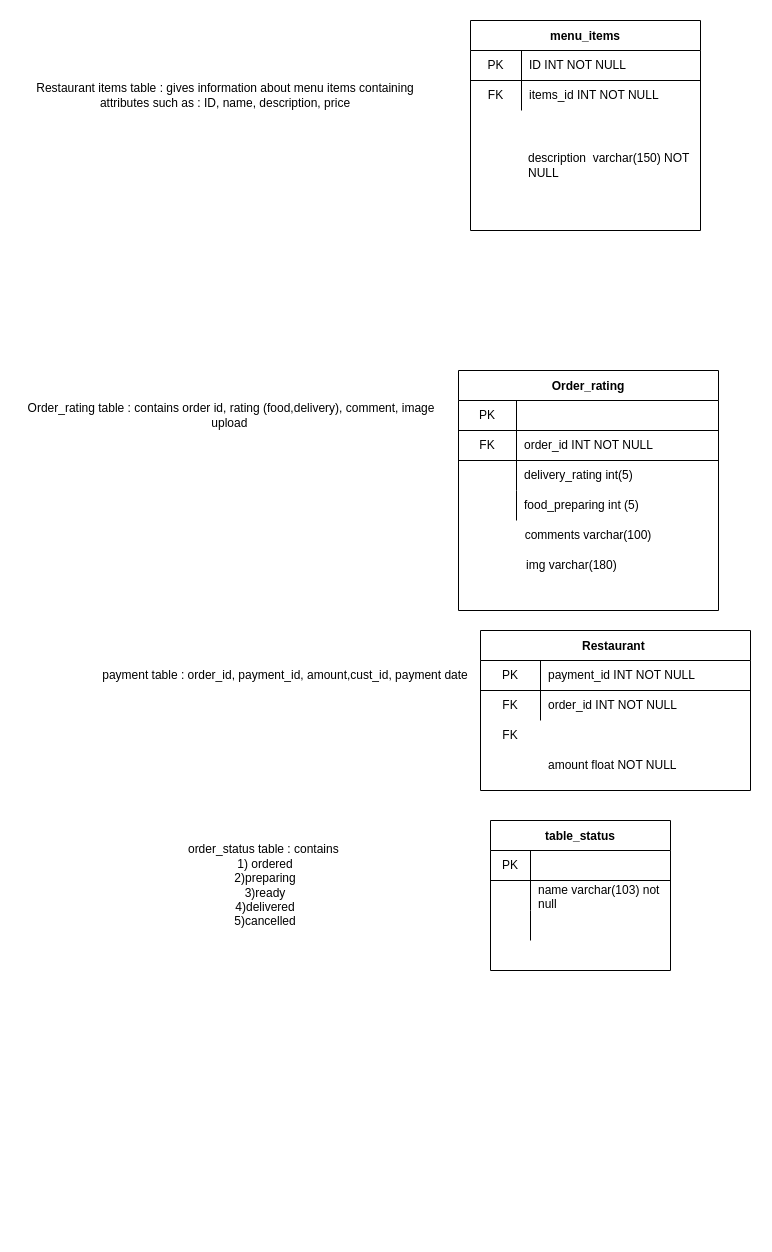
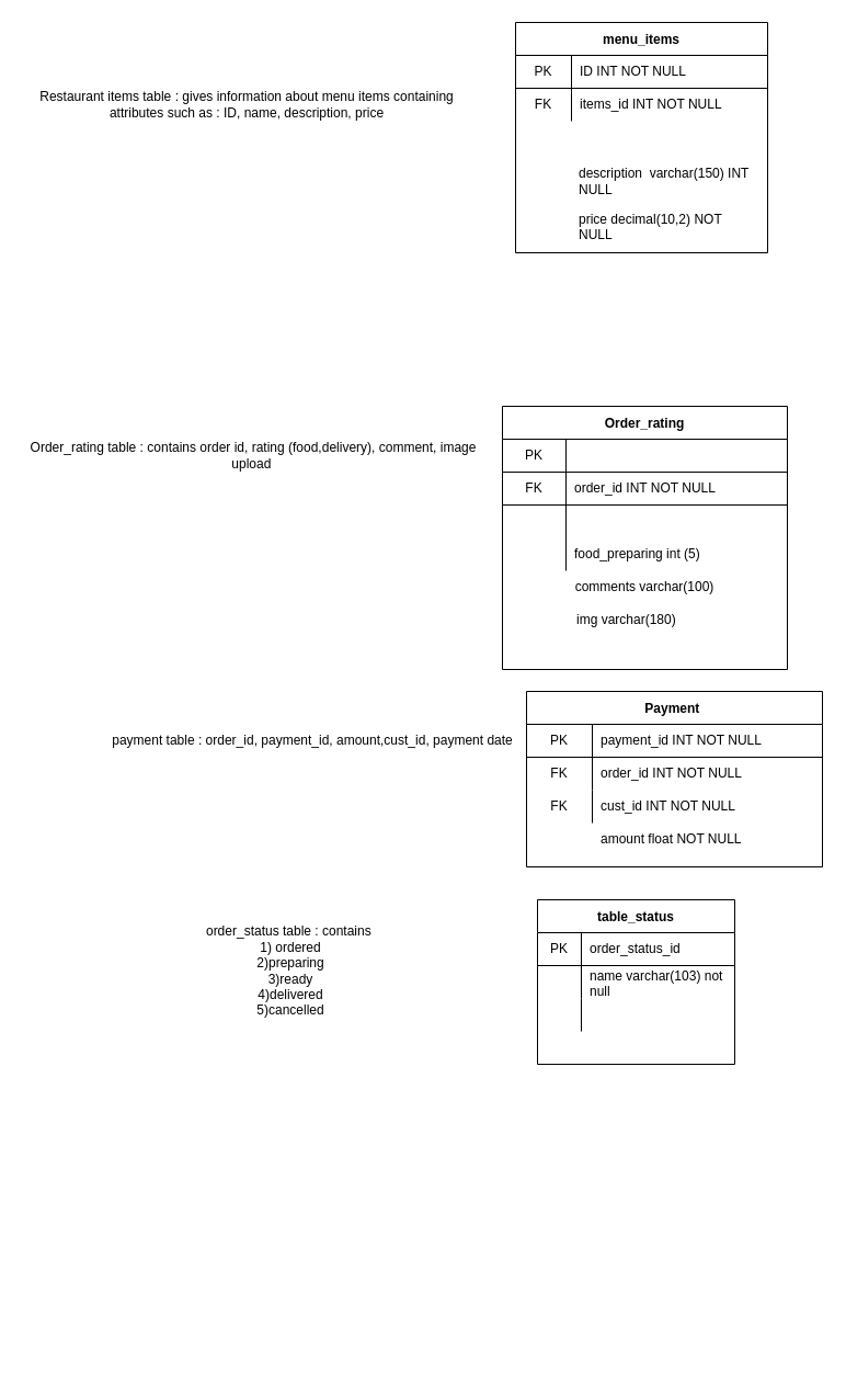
- <mxCell id="11" value="description&amp;nbsp; varchar(150) NOT NULL" style="shape=partialRectangle;html=1;whiteSpace=wrap;connectable=0;fillColor=none;top=0;left=0;bottom=0;right=0;align=left;spacingLeft=6;overflow=hidden;pointerEvents=1;" vertex="1" parent="1"><mxGeometry x="520" y="140" width="190" height="50" as="geometry"><mxRectangle width="140" height="30" as="alternateBounds" /></mxGeometry></mxCell>
+ <mxCell id="11" value="description&amp;nbsp; varchar(150) INT NULL" style="shape=partialRectangle;html=1;whiteSpace=wrap;connectable=0;fillColor=none;top=0;left=0;bottom=0;right=0;align=left;spacingLeft=6;overflow=hidden;pointerEvents=1;" vertex="1" parent="1"><mxGeometry x="520" y="140" width="190" height="50" as="geometry"><mxRectangle width="140" height="30" as="alternateBounds" /></mxGeometry></mxCell>
+ <mxCell id="12" value="price decimal(10,2) NOT NULL" style="shape=partialRectangle;html=1;whiteSpace=wrap;connectable=0;fillColor=none;top=0;left=0;bottom=0;right=0;align=left;spacingLeft=6;overflow=hidden;pointerEvents=1;" vertex="1" parent="1"><mxGeometry x="520" y="190" width="150" height="30" as="geometry"><mxRectangle width="140" height="30" as="alternateBounds" /></mxGeometry></mxCell>
- <mxCell id="25" value="delivery_rating int(5)&amp;nbsp;" style="shape=partialRectangle;html=1;whiteSpace=wrap;connectable=0;fillColor=none;top=0;left=0;bottom=0;right=0;align=left;spacingLeft=6;overflow=hidden;pointerEvents=1;" vertex="1" parent="23"><mxGeometry x="58" width="202" height="30" as="geometry"><mxRectangle width="202" height="30" as="alternateBounds" /></mxGeometry></mxCell>
- <mxCell id="33" value="Restaurant " style="shape=table;startSize=30;container=1;collapsible=0;childLayout=tableLayout;fixedRows=1;rowLines=0;fontStyle=1;align=center;pointerEvents=1;" vertex="1" parent="1"><mxGeometry x="480" y="630" width="270" height="160" as="geometry" /></mxCell>
+ <mxCell id="33" value="Payment " style="shape=table;startSize=30;container=1;collapsible=0;childLayout=tableLayout;fixedRows=1;rowLines=0;fontStyle=1;align=center;pointerEvents=1;" vertex="1" parent="1"><mxGeometry x="480" y="630" width="270" height="160" as="geometry" /></mxCell>
+ <mxCell id="42" value="cust_id INT NOT NULL" style="shape=partialRectangle;html=1;whiteSpace=wrap;connectable=0;fillColor=none;top=0;left=0;bottom=0;right=0;align=left;spacingLeft=6;overflow=hidden;pointerEvents=1;" vertex="1" parent="40"><mxGeometry x="60" width="210" height="30" as="geometry"><mxRectangle width="210" height="30" as="alternateBounds" /></mxGeometry></mxCell>
+ <mxCell id="51" value="order_status_id" style="shape=partialRectangle;html=1;whiteSpace=wrap;connectable=0;fillColor=none;top=0;left=0;bottom=0;right=0;align=left;spacingLeft=6;overflow=hidden;pointerEvents=1;" vertex="1" parent="49"><mxGeometry x="40" width="140" height="30" as="geometry"><mxRectangle width="140" height="30" as="alternateBounds" /></mxGeometry></mxCell>
